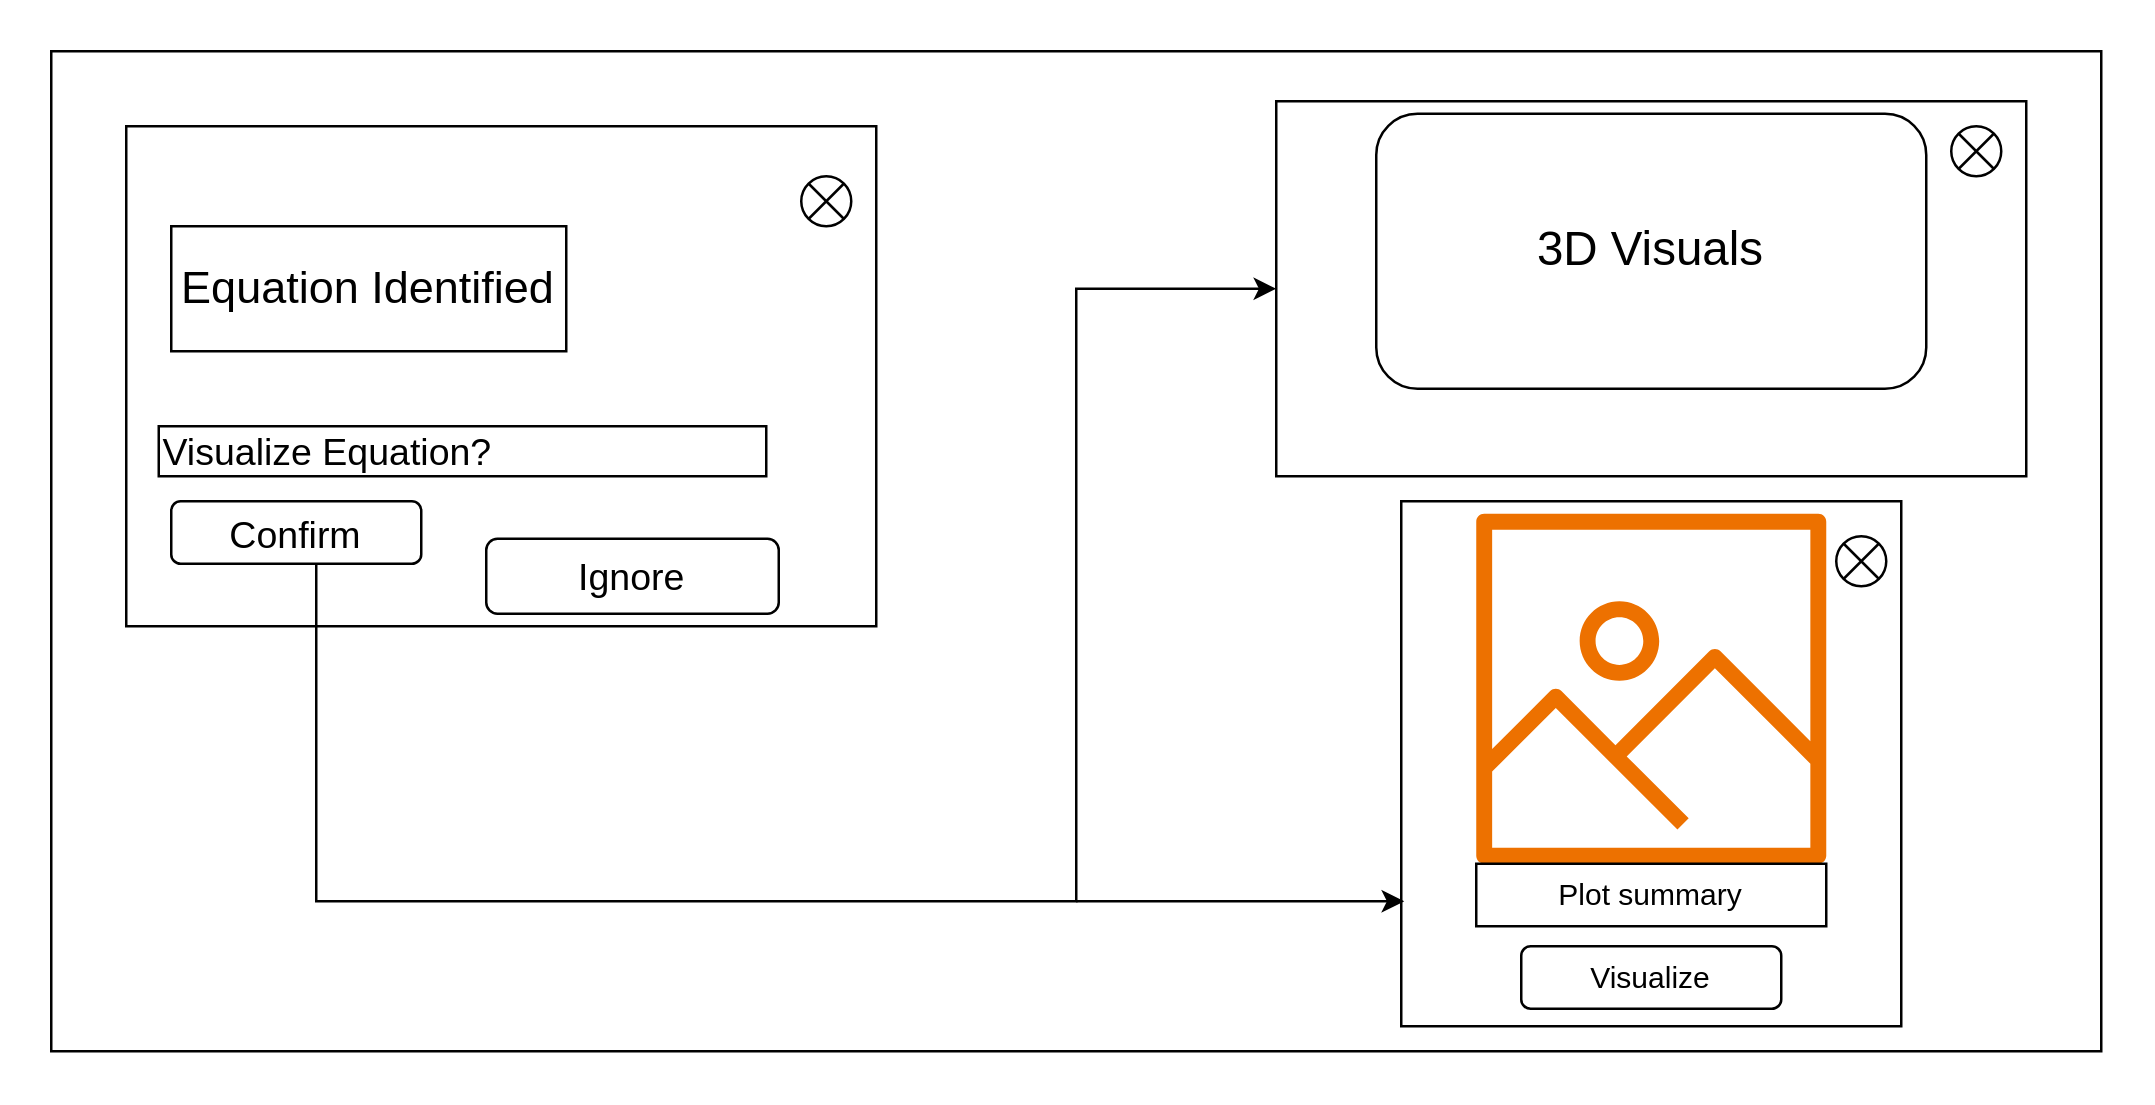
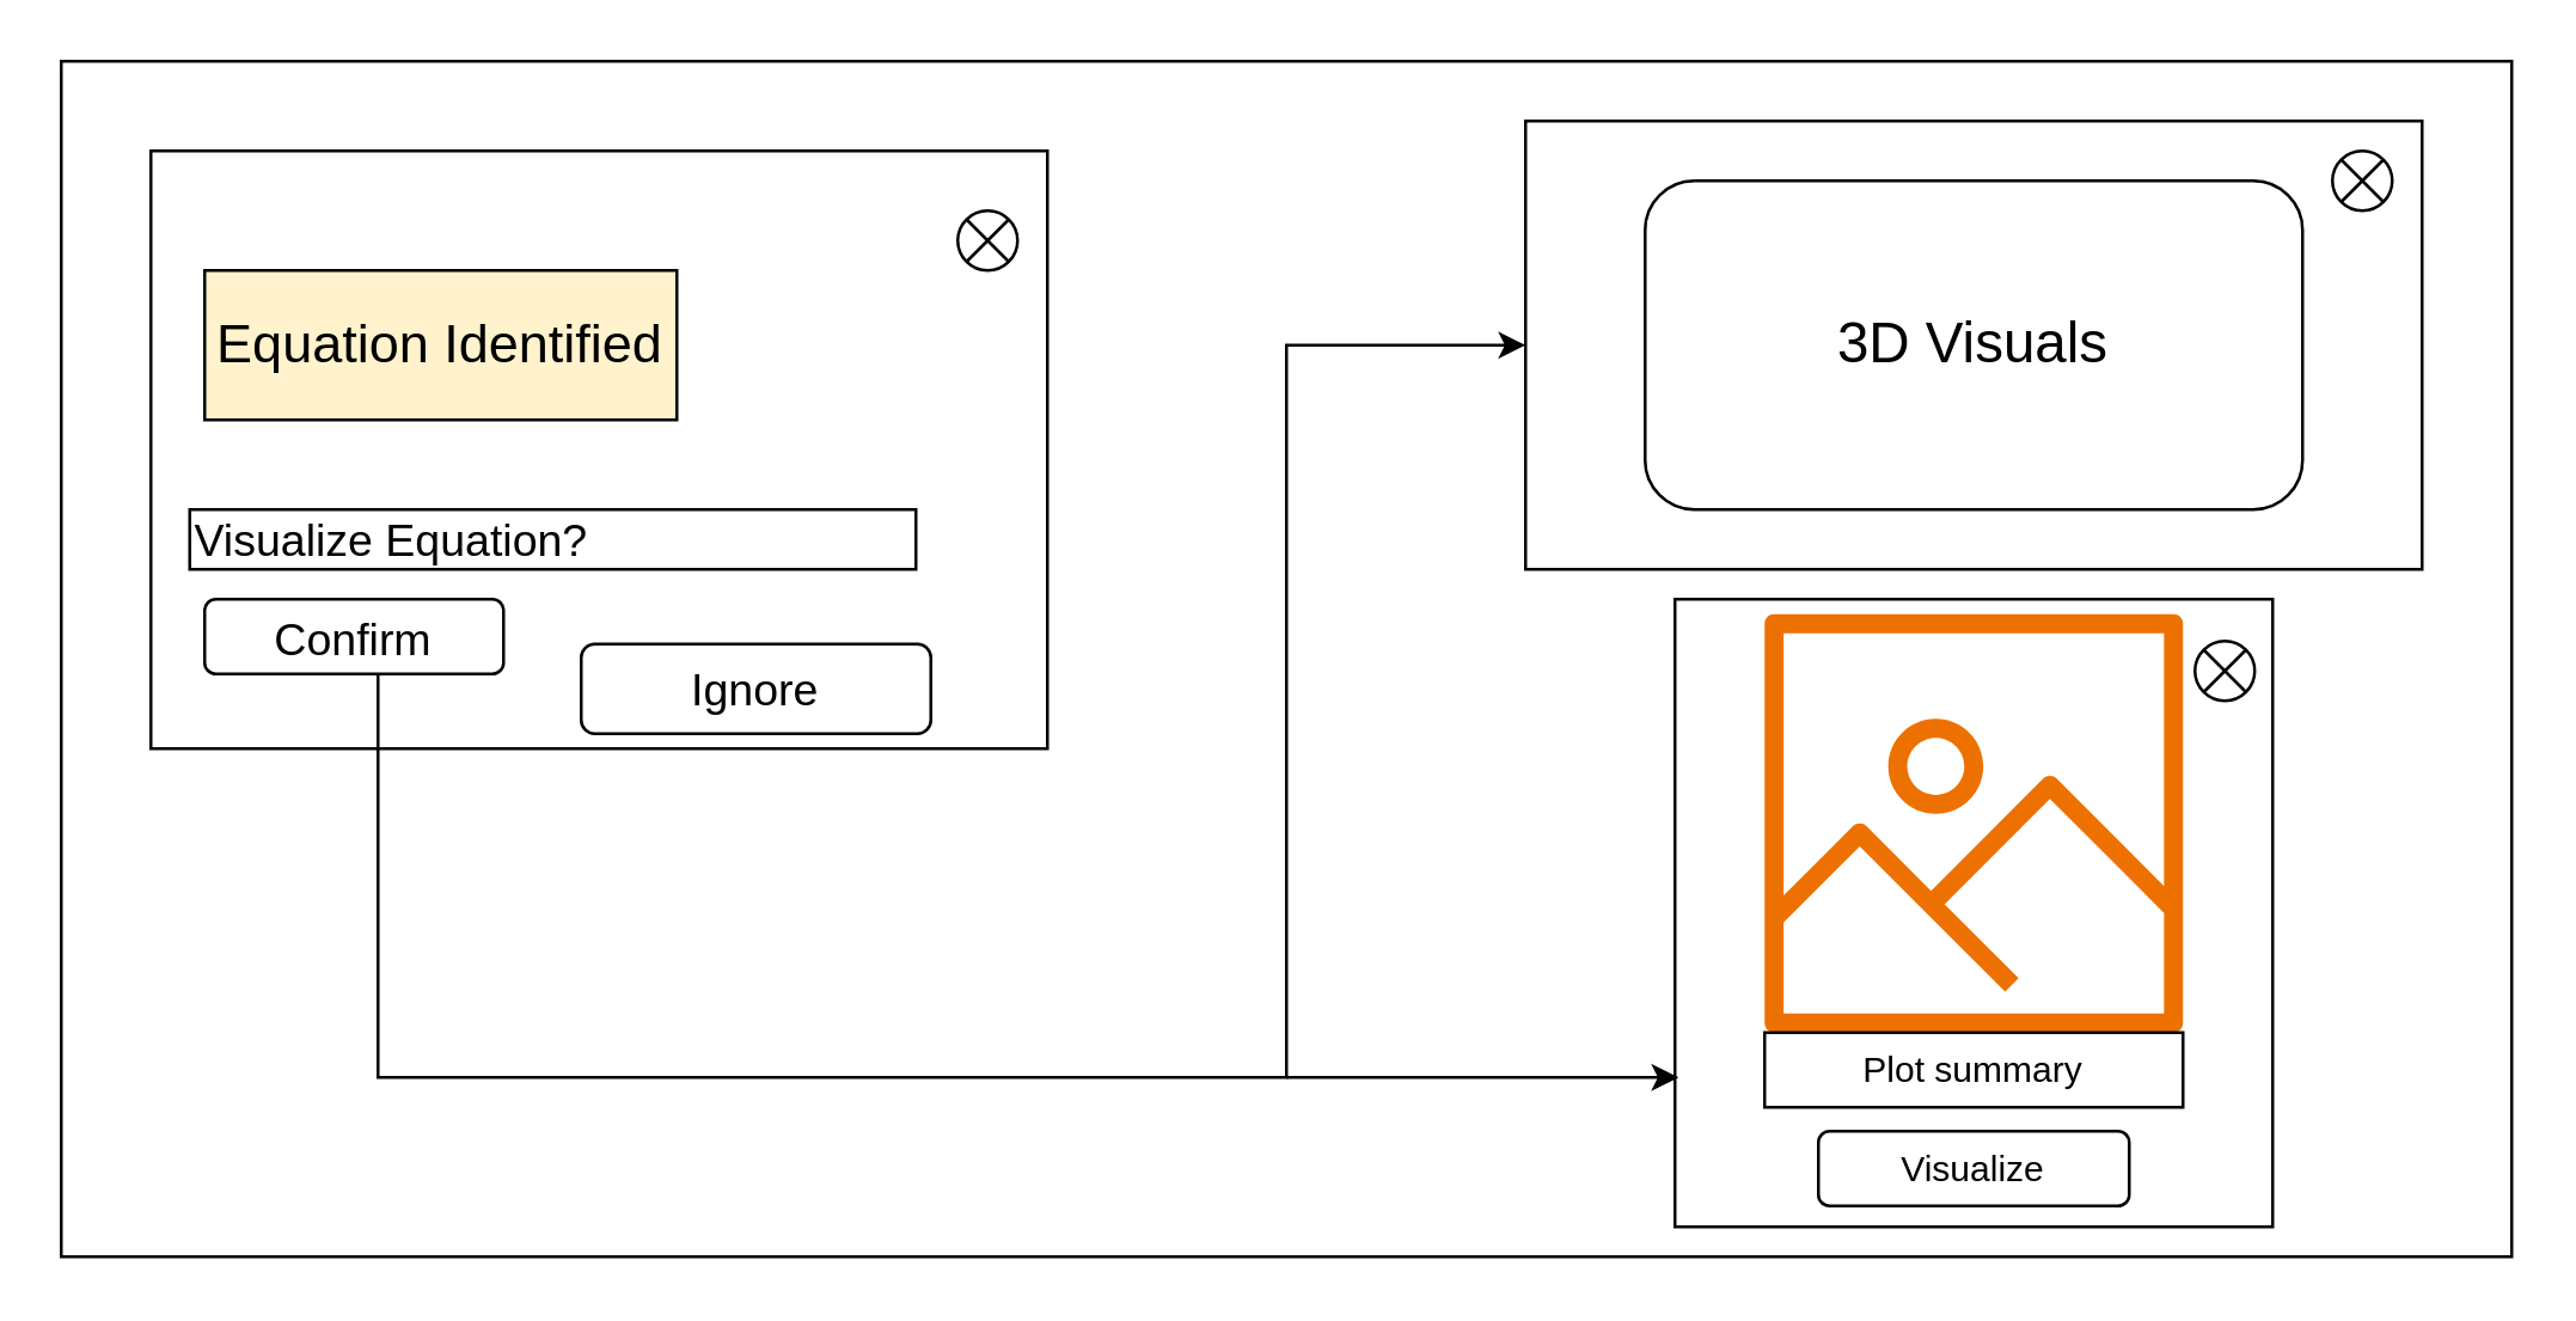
- <mxCell id="17" value="&lt;font style=&quot;font-size: 19px;&quot;&gt;3D Visuals&lt;/font&gt;" style="rounded=1;whiteSpace=wrap;html=1;" parent="1" vertex="1"><mxGeometry x="550" y="45" width="220" height="110" as="geometry" /></mxCell>
+ <mxCell id="17" value="&lt;font style=&quot;font-size: 19px;&quot;&gt;3D Visuals&lt;/font&gt;" style="rounded=1;whiteSpace=wrap;html=1;" parent="1" vertex="1"><mxGeometry x="550" y="60" width="220" height="110" as="geometry" /></mxCell>
- <mxCell id="4" value="&lt;font style=&quot;font-size: 18px;&quot;&gt;Equation Identified&lt;/font&gt;" style="rounded=0;whiteSpace=wrap;html=1;" parent="1" vertex="1"><mxGeometry x="68" y="90" width="158" height="50" as="geometry" /></mxCell>
+ <mxCell id="4" value="&lt;font style=&quot;font-size: 18px;&quot;&gt;Equation Identified&lt;/font&gt;" style="rounded=0;whiteSpace=wrap;html=1;fillColor=#fff2cc;" parent="1" vertex="1"><mxGeometry x="68" y="90" width="158" height="50" as="geometry" /></mxCell>
